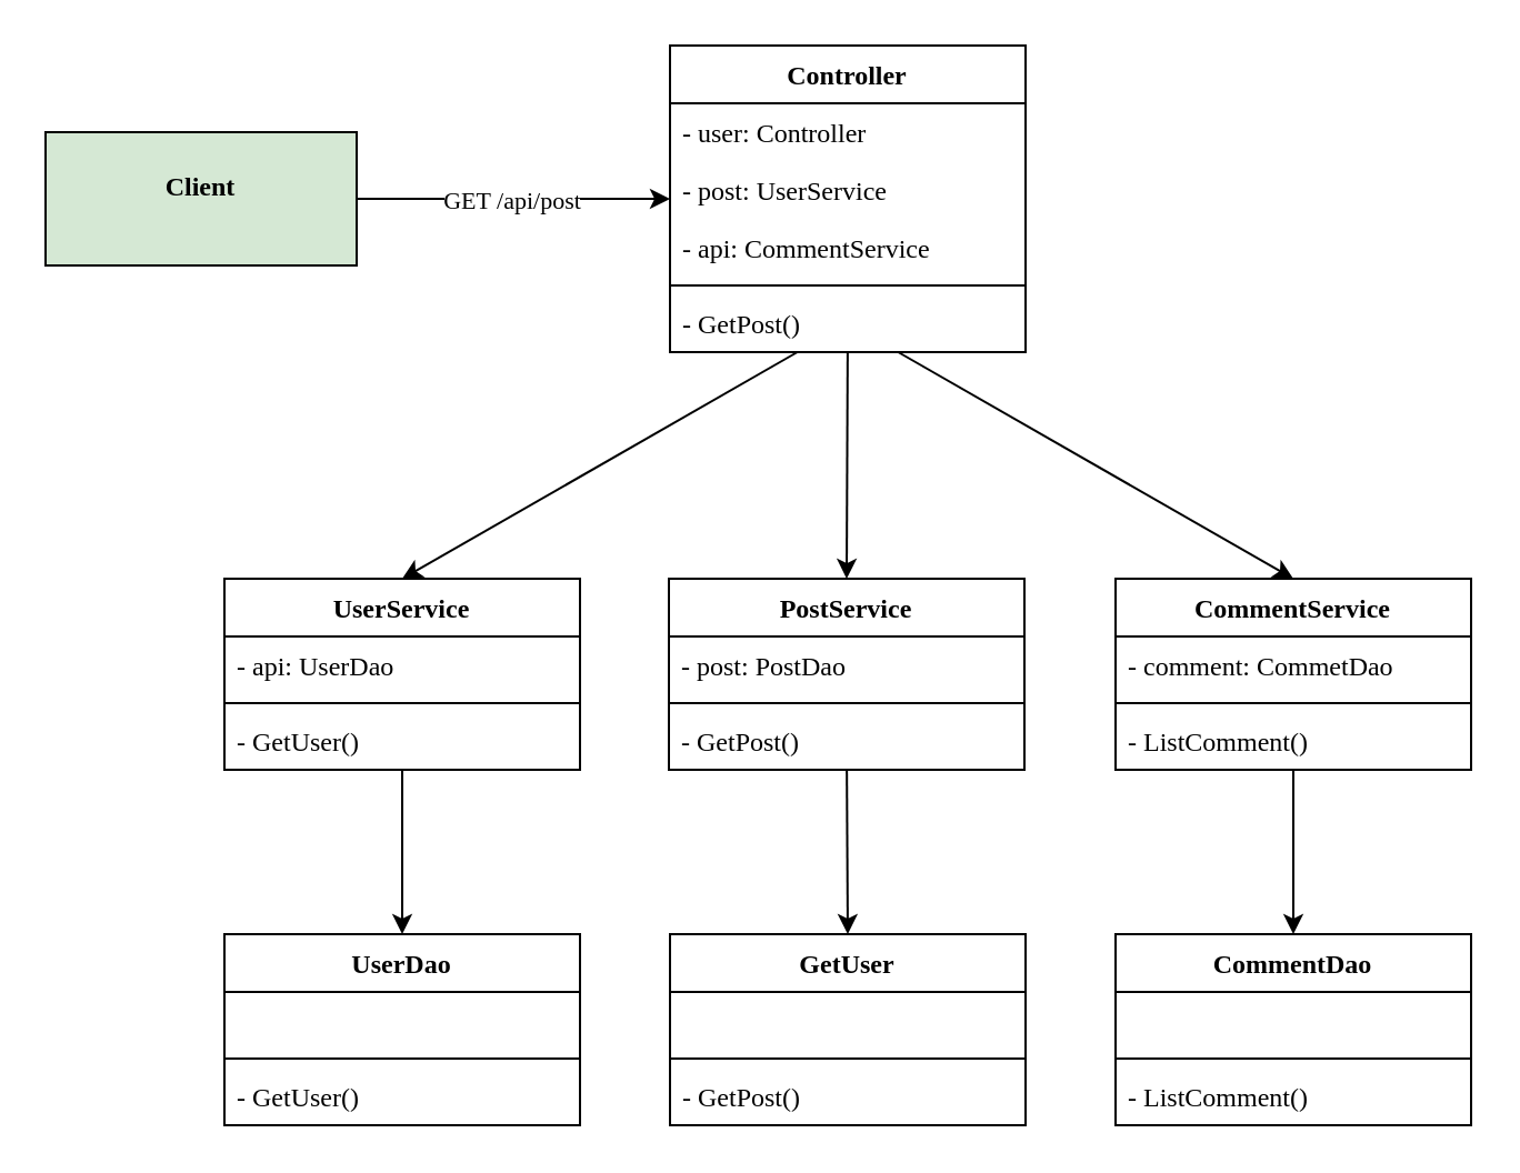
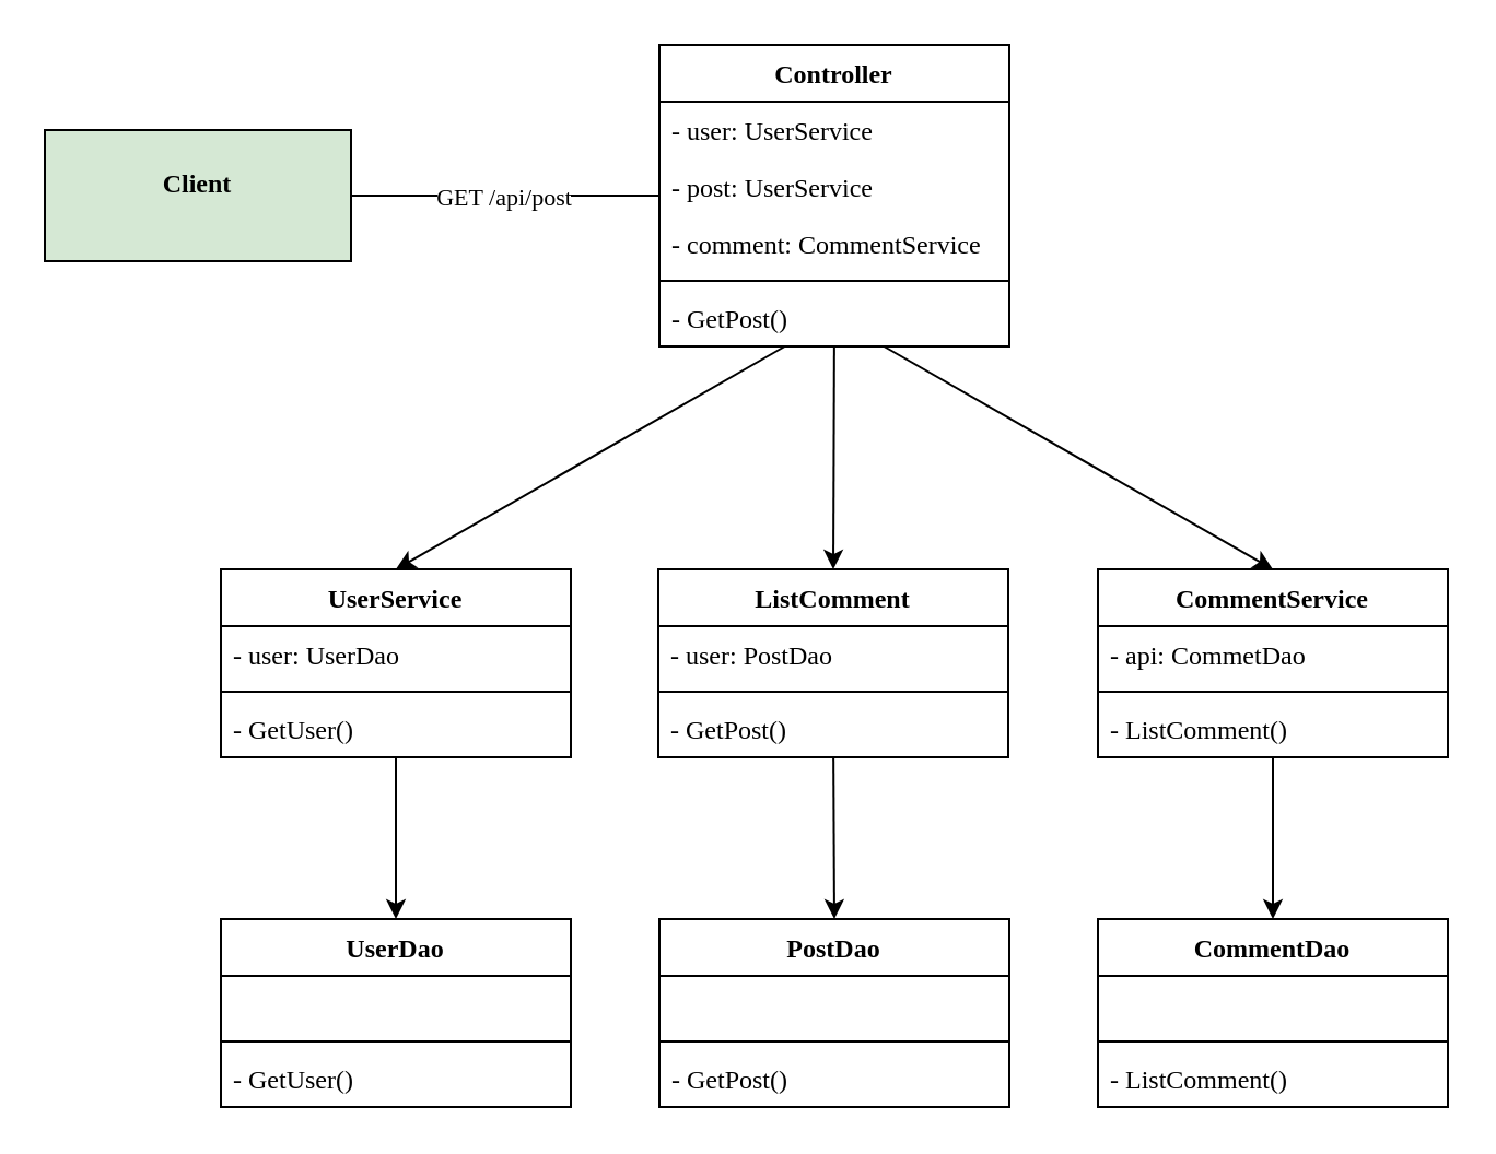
- <mxCell id="6" value="- user: Controller" style="text;strokeColor=none;fillColor=none;align=left;verticalAlign=top;spacingLeft=4;spacingRight=4;overflow=hidden;rotatable=0;points=[[0,0.5],[1,0.5]];portConstraint=eastwest;fontFamily=Times New Roman;" vertex="1" parent="5"><mxGeometry y="26" width="160" height="26" as="geometry" /></mxCell>
+ <mxCell id="6" value="- user: UserService" style="text;strokeColor=none;fillColor=none;align=left;verticalAlign=top;spacingLeft=4;spacingRight=4;overflow=hidden;rotatable=0;points=[[0,0.5],[1,0.5]];portConstraint=eastwest;fontFamily=Times New Roman;" vertex="1" parent="5"><mxGeometry y="26" width="160" height="26" as="geometry" /></mxCell>
- <mxCell id="2" style="edgeStyle=orthogonalEdgeStyle;rounded=0;orthogonalLoop=1;jettySize=auto;html=1;exitX=1;exitY=0.5;exitDx=0;exitDy=0;fontFamily=Times New Roman;" edge="1" parent="1" source="4" target="5"><mxGeometry relative="1" as="geometry" /></mxCell>
+ <mxCell id="2" style="edgeStyle=orthogonalEdgeStyle;rounded=0;orthogonalLoop=1;jettySize=auto;html=1;exitX=1;exitY=0.5;exitDx=0;exitDy=0;fontFamily=Times New Roman;endArrow=none;" edge="1" parent="1" source="4" target="5"><mxGeometry relative="1" as="geometry" /></mxCell>
- <mxCell id="8" value="- api: CommentService" style="text;strokeColor=none;fillColor=none;align=left;verticalAlign=top;spacingLeft=4;spacingRight=4;overflow=hidden;rotatable=0;points=[[0,0.5],[1,0.5]];portConstraint=eastwest;fontFamily=Times New Roman;" vertex="1" parent="5"><mxGeometry y="78" width="160" height="26" as="geometry" /></mxCell>
+ <mxCell id="8" value="- comment: CommentService" style="text;strokeColor=none;fillColor=none;align=left;verticalAlign=top;spacingLeft=4;spacingRight=4;overflow=hidden;rotatable=0;points=[[0,0.5],[1,0.5]];portConstraint=eastwest;fontFamily=Times New Roman;" vertex="1" parent="5"><mxGeometry y="78" width="160" height="26" as="geometry" /></mxCell>
- <mxCell id="15" value="PostService" style="swimlane;fontStyle=1;align=center;verticalAlign=top;childLayout=stackLayout;horizontal=1;startSize=26;horizontalStack=0;resizeParent=1;resizeParentMax=0;resizeLast=0;collapsible=1;marginBottom=0;fontFamily=Times New Roman;" vertex="1" parent="1"><mxGeometry x="300.5" y="260" width="160" height="86" as="geometry" /></mxCell>
+ <mxCell id="15" value="ListComment" style="swimlane;fontStyle=1;align=center;verticalAlign=top;childLayout=stackLayout;horizontal=1;startSize=26;horizontalStack=0;resizeParent=1;resizeParentMax=0;resizeLast=0;collapsible=1;marginBottom=0;fontFamily=Times New Roman;" vertex="1" parent="1"><mxGeometry x="300.5" y="260" width="160" height="86" as="geometry" /></mxCell>
- <mxCell id="12" value="- api: UserDao " style="text;strokeColor=none;fillColor=none;align=left;verticalAlign=top;spacingLeft=4;spacingRight=4;overflow=hidden;rotatable=0;points=[[0,0.5],[1,0.5]];portConstraint=eastwest;fontFamily=Times New Roman;" vertex="1" parent="11"><mxGeometry y="26" width="160" height="26" as="geometry" /></mxCell>
+ <mxCell id="12" value="- user: UserDao " style="text;strokeColor=none;fillColor=none;align=left;verticalAlign=top;spacingLeft=4;spacingRight=4;overflow=hidden;rotatable=0;points=[[0,0.5],[1,0.5]];portConstraint=eastwest;fontFamily=Times New Roman;" vertex="1" parent="11"><mxGeometry y="26" width="160" height="26" as="geometry" /></mxCell>
- <mxCell id="16" value="- post: PostDao " style="text;strokeColor=none;fillColor=none;align=left;verticalAlign=top;spacingLeft=4;spacingRight=4;overflow=hidden;rotatable=0;points=[[0,0.5],[1,0.5]];portConstraint=eastwest;fontFamily=Times New Roman;" vertex="1" parent="15"><mxGeometry y="26" width="160" height="26" as="geometry" /></mxCell>
+ <mxCell id="16" value="- user: PostDao " style="text;strokeColor=none;fillColor=none;align=left;verticalAlign=top;spacingLeft=4;spacingRight=4;overflow=hidden;rotatable=0;points=[[0,0.5],[1,0.5]];portConstraint=eastwest;fontFamily=Times New Roman;" vertex="1" parent="15"><mxGeometry y="26" width="160" height="26" as="geometry" /></mxCell>
- <mxCell id="20" value="- comment: CommetDao " style="text;strokeColor=none;fillColor=none;align=left;verticalAlign=top;spacingLeft=4;spacingRight=4;overflow=hidden;rotatable=0;points=[[0,0.5],[1,0.5]];portConstraint=eastwest;fontFamily=Times New Roman;" vertex="1" parent="19"><mxGeometry y="26" width="160" height="26" as="geometry" /></mxCell>
+ <mxCell id="20" value="- api: CommetDao " style="text;strokeColor=none;fillColor=none;align=left;verticalAlign=top;spacingLeft=4;spacingRight=4;overflow=hidden;rotatable=0;points=[[0,0.5],[1,0.5]];portConstraint=eastwest;fontFamily=Times New Roman;" vertex="1" parent="19"><mxGeometry y="26" width="160" height="26" as="geometry" /></mxCell>
- <mxCell id="30" value="GetUser" style="swimlane;fontStyle=1;align=center;verticalAlign=top;childLayout=stackLayout;horizontal=1;startSize=26;horizontalStack=0;resizeParent=1;resizeParentMax=0;resizeLast=0;collapsible=1;marginBottom=0;fontFamily=Times New Roman;" vertex="1" parent="1"><mxGeometry x="301" y="420" width="160" height="86" as="geometry" /></mxCell>
+ <mxCell id="30" value="PostDao" style="swimlane;fontStyle=1;align=center;verticalAlign=top;childLayout=stackLayout;horizontal=1;startSize=26;horizontalStack=0;resizeParent=1;resizeParentMax=0;resizeLast=0;collapsible=1;marginBottom=0;fontFamily=Times New Roman;" vertex="1" parent="1"><mxGeometry x="301" y="420" width="160" height="86" as="geometry" /></mxCell>
